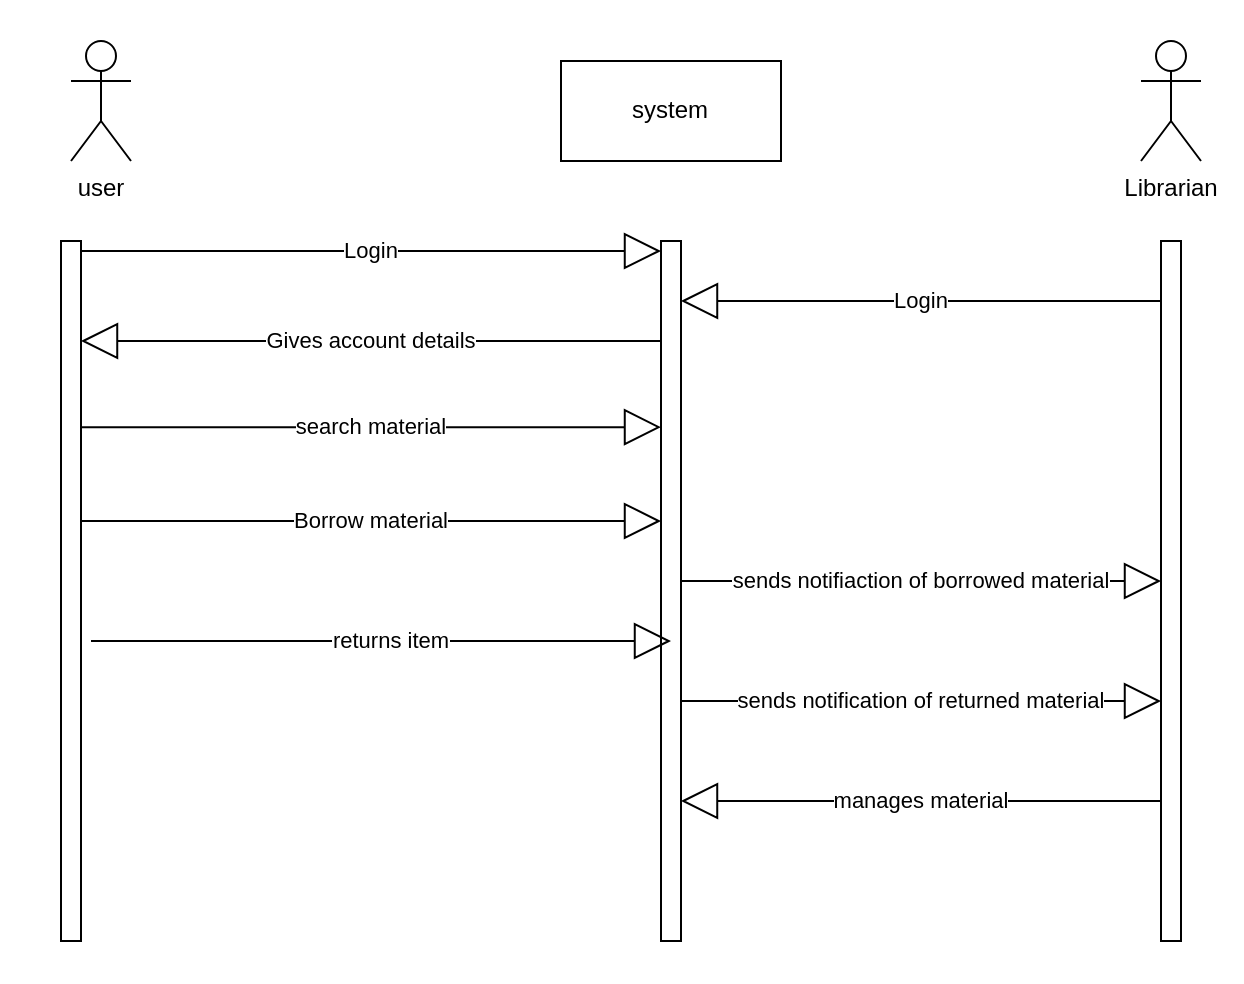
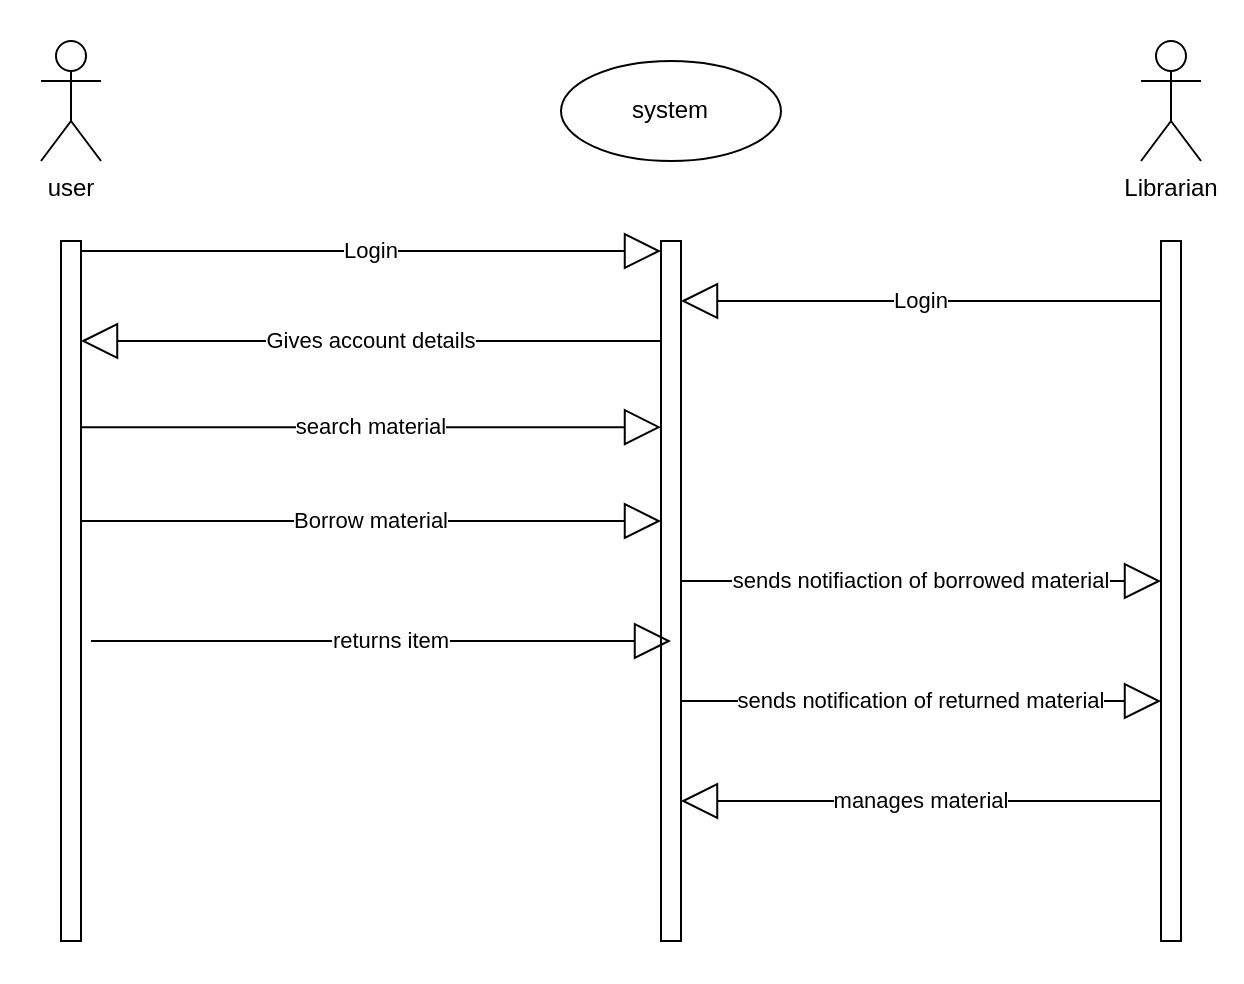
- <mxCell id="2" value="user" style="shape=umlActor;verticalLabelPosition=bottom;verticalAlign=top;html=1;" vertex="1" parent="1"><mxGeometry x="35" y="20" width="30" height="60" as="geometry" /></mxCell>
+ <mxCell id="2" value="user" style="shape=umlActor;verticalLabelPosition=bottom;verticalAlign=top;html=1;" vertex="1" parent="1"><mxGeometry x="20" y="20" width="30" height="60" as="geometry" /></mxCell>
- <mxCell id="7" value="system" style="html=1;whiteSpace=wrap;" vertex="1" parent="1"><mxGeometry x="280" y="30" width="110" height="50" as="geometry" /></mxCell>
+ <mxCell id="7" value="system" style="ellipse;html=1;whiteSpace=wrap;" vertex="1" parent="1"><mxGeometry x="280" y="30" width="110" height="50" as="geometry" /></mxCell>
